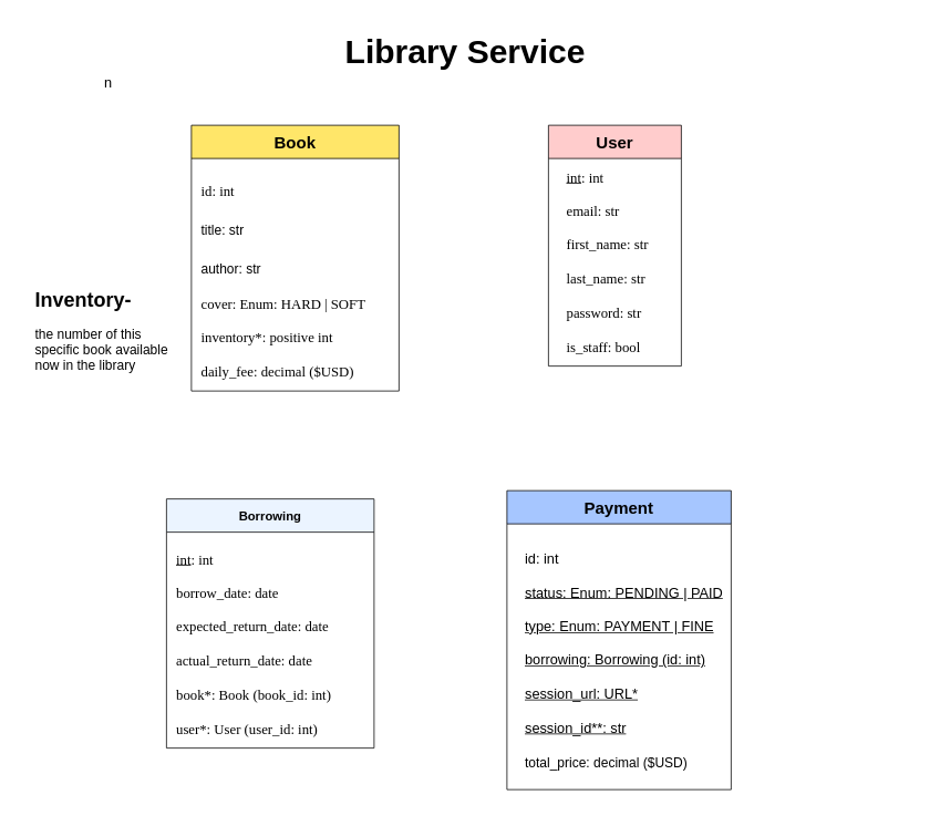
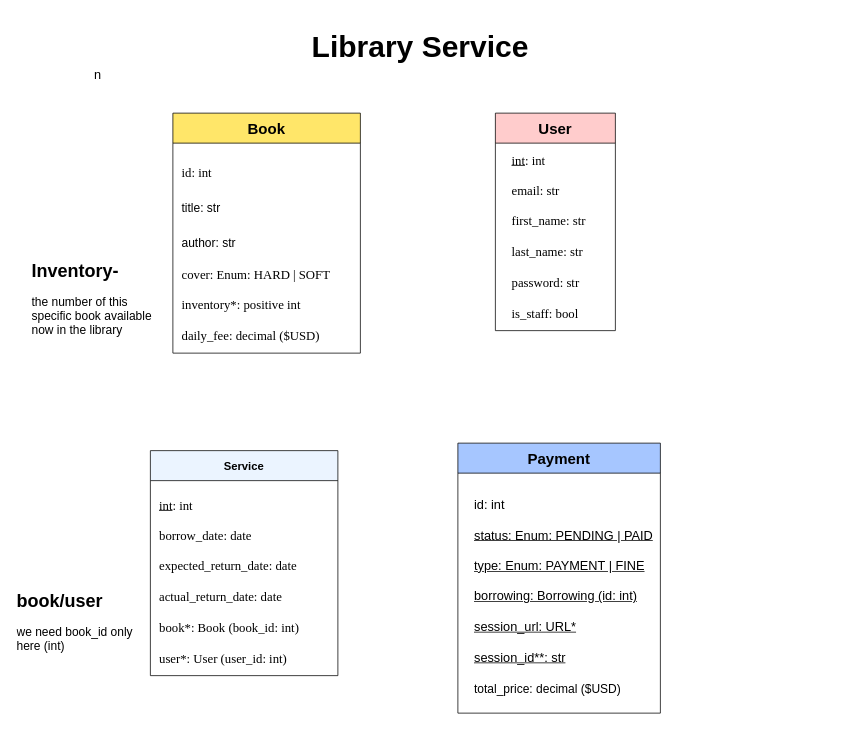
- <mxCell id="14" value="Borrowing" style="swimlane;whiteSpace=wrap;html=1;fontSize=15;startSize=40;fillColor=#EBF4FF;" parent="13" vertex="1"><mxGeometry x="180" width="250" height="300" as="geometry"><mxRectangle x="510" y="110" width="100" height="30" as="alternateBounds" /></mxGeometry></mxCell>
+ <mxCell id="14" value="Service" style="swimlane;whiteSpace=wrap;html=1;fontSize=15;startSize=40;fillColor=#EBF4FF;" parent="13" vertex="1"><mxGeometry x="180" width="250" height="300" as="geometry"><mxRectangle x="510" y="110" width="100" height="30" as="alternateBounds" /></mxGeometry></mxCell>
+ <mxCell id="16" value="&lt;h1 style=&quot;margin-top: 0px;&quot;&gt;book/user&lt;/h1&gt;&lt;div&gt;&lt;span id=&quot;docs-internal-guid-e26cdcc7-7fff-0132-2bde-6cabab8e8db0&quot; style=&quot;font-size: 12pt; font-family: Arial, sans-serif; color: rgb(0, 0, 0); background-color: transparent; font-weight: 400; font-style: normal; font-variant: normal; text-decoration: none; vertical-align: baseline; white-space: pre-wrap;&quot;&gt;we need book_id only here (int)&lt;/span&gt;&lt;/div&gt;&lt;p&gt;&lt;/p&gt;" style="text;html=1;whiteSpace=wrap;overflow=hidden;rounded=0;" vertex="1" parent="13"><mxGeometry y="180" width="180" height="130" as="geometry" /></mxCell>
